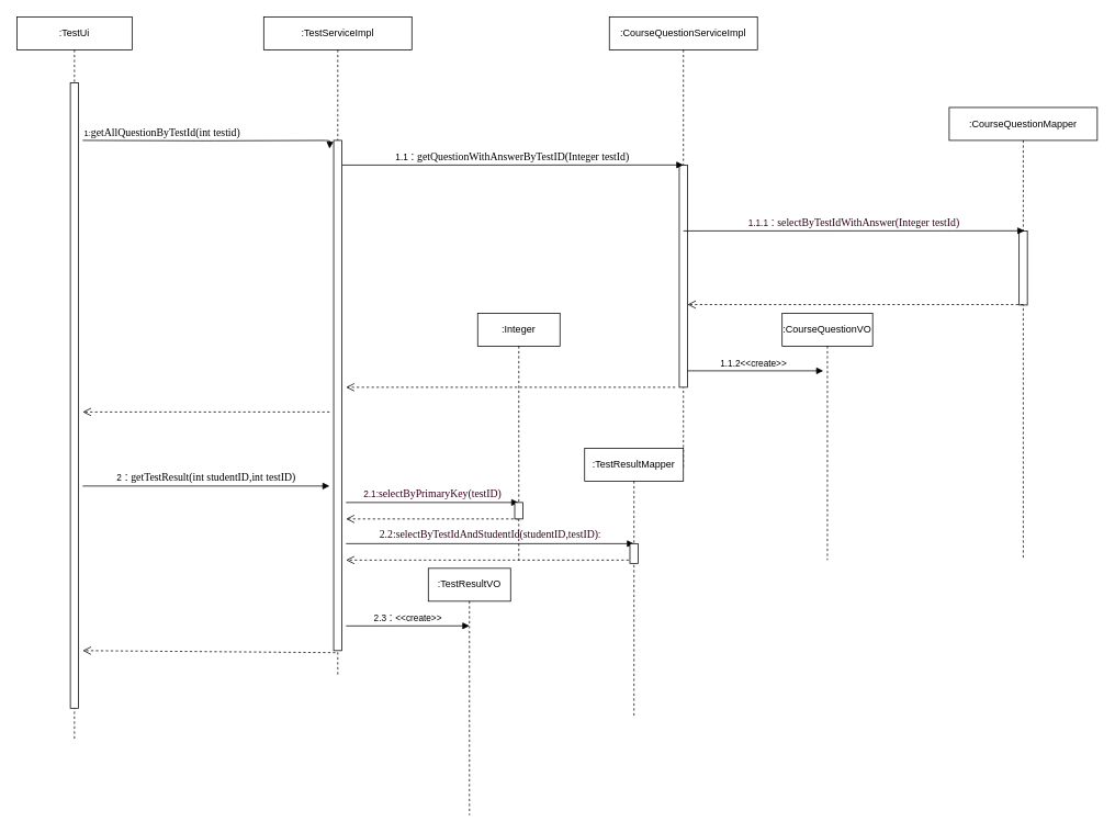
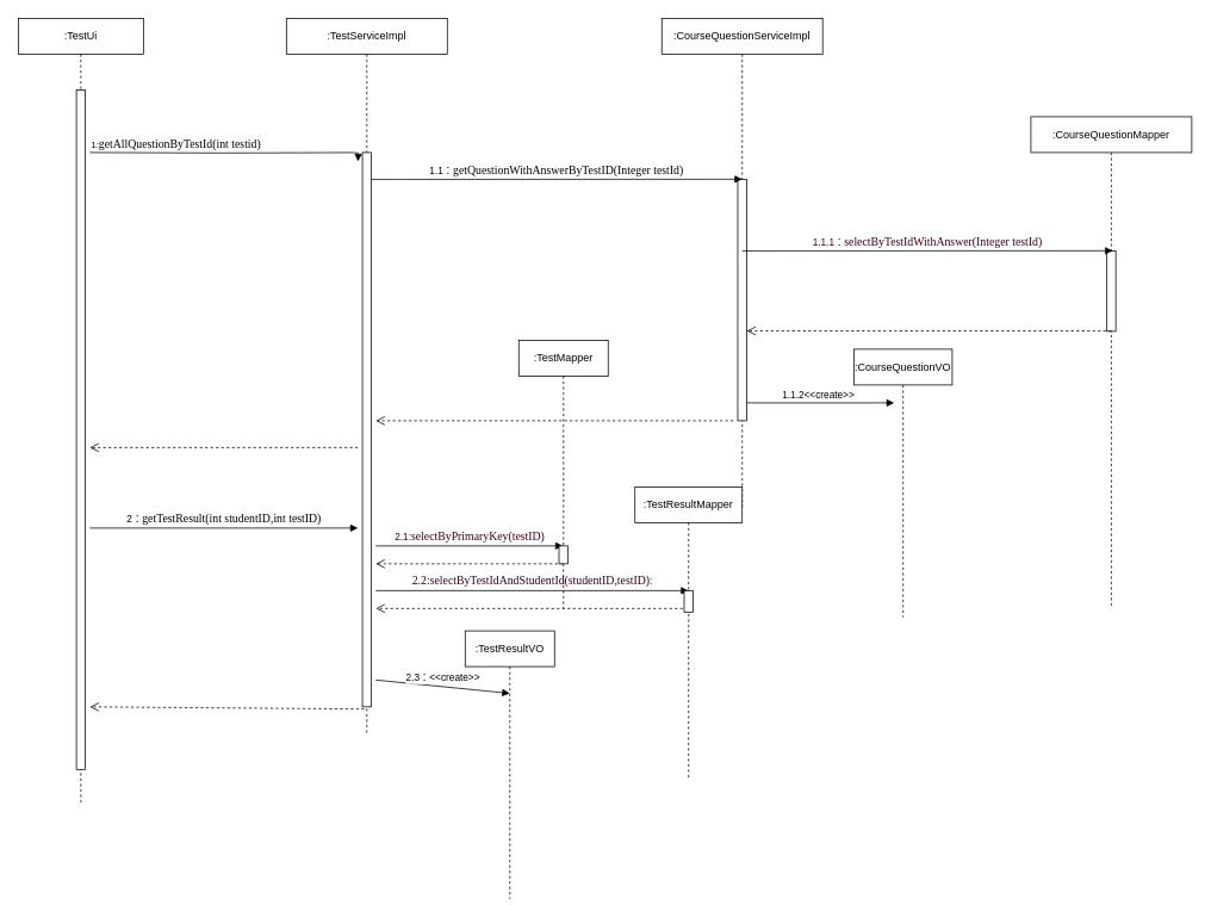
- <mxCell id="27" value=":Integer" style="shape=umlLifeline;perimeter=lifelinePerimeter;whiteSpace=wrap;html=1;container=1;collapsible=0;recursiveResize=0;outlineConnect=0;" parent="1" vertex="1"><mxGeometry x="580" y="380" width="100" height="300" as="geometry" /></mxCell>
+ <mxCell id="27" value=":TestMapper" style="shape=umlLifeline;perimeter=lifelinePerimeter;whiteSpace=wrap;html=1;container=1;collapsible=0;recursiveResize=0;outlineConnect=0;" parent="1" vertex="1"><mxGeometry x="580" y="380" width="100" height="300" as="geometry" /></mxCell>
- <mxCell id="25" value=":CourseQuestionVO" style="shape=umlLifeline;perimeter=lifelinePerimeter;whiteSpace=wrap;html=1;container=1;collapsible=0;recursiveResize=0;outlineConnect=0;" parent="1" vertex="1"><mxGeometry x="950" y="380" width="110" height="300" as="geometry" /></mxCell>
+ <mxCell id="25" value=":CourseQuestionVO" style="shape=umlLifeline;perimeter=lifelinePerimeter;whiteSpace=wrap;html=1;container=1;collapsible=0;recursiveResize=0;outlineConnect=0;" parent="1" vertex="1"><mxGeometry x="955" y="390" width="110" height="300" as="geometry" /></mxCell>
- <mxCell id="31" value=":TestResultVO" style="shape=umlLifeline;perimeter=lifelinePerimeter;whiteSpace=wrap;html=1;container=1;collapsible=0;recursiveResize=0;outlineConnect=0;" parent="1" vertex="1"><mxGeometry x="520" y="690" width="100" height="300" as="geometry" /></mxCell>
+ <mxCell id="31" value=":TestResultVO" style="shape=umlLifeline;perimeter=lifelinePerimeter;whiteSpace=wrap;html=1;container=1;collapsible=0;recursiveResize=0;outlineConnect=0;" parent="1" vertex="1"><mxGeometry x="520" y="705" width="100" height="300" as="geometry" /></mxCell>
